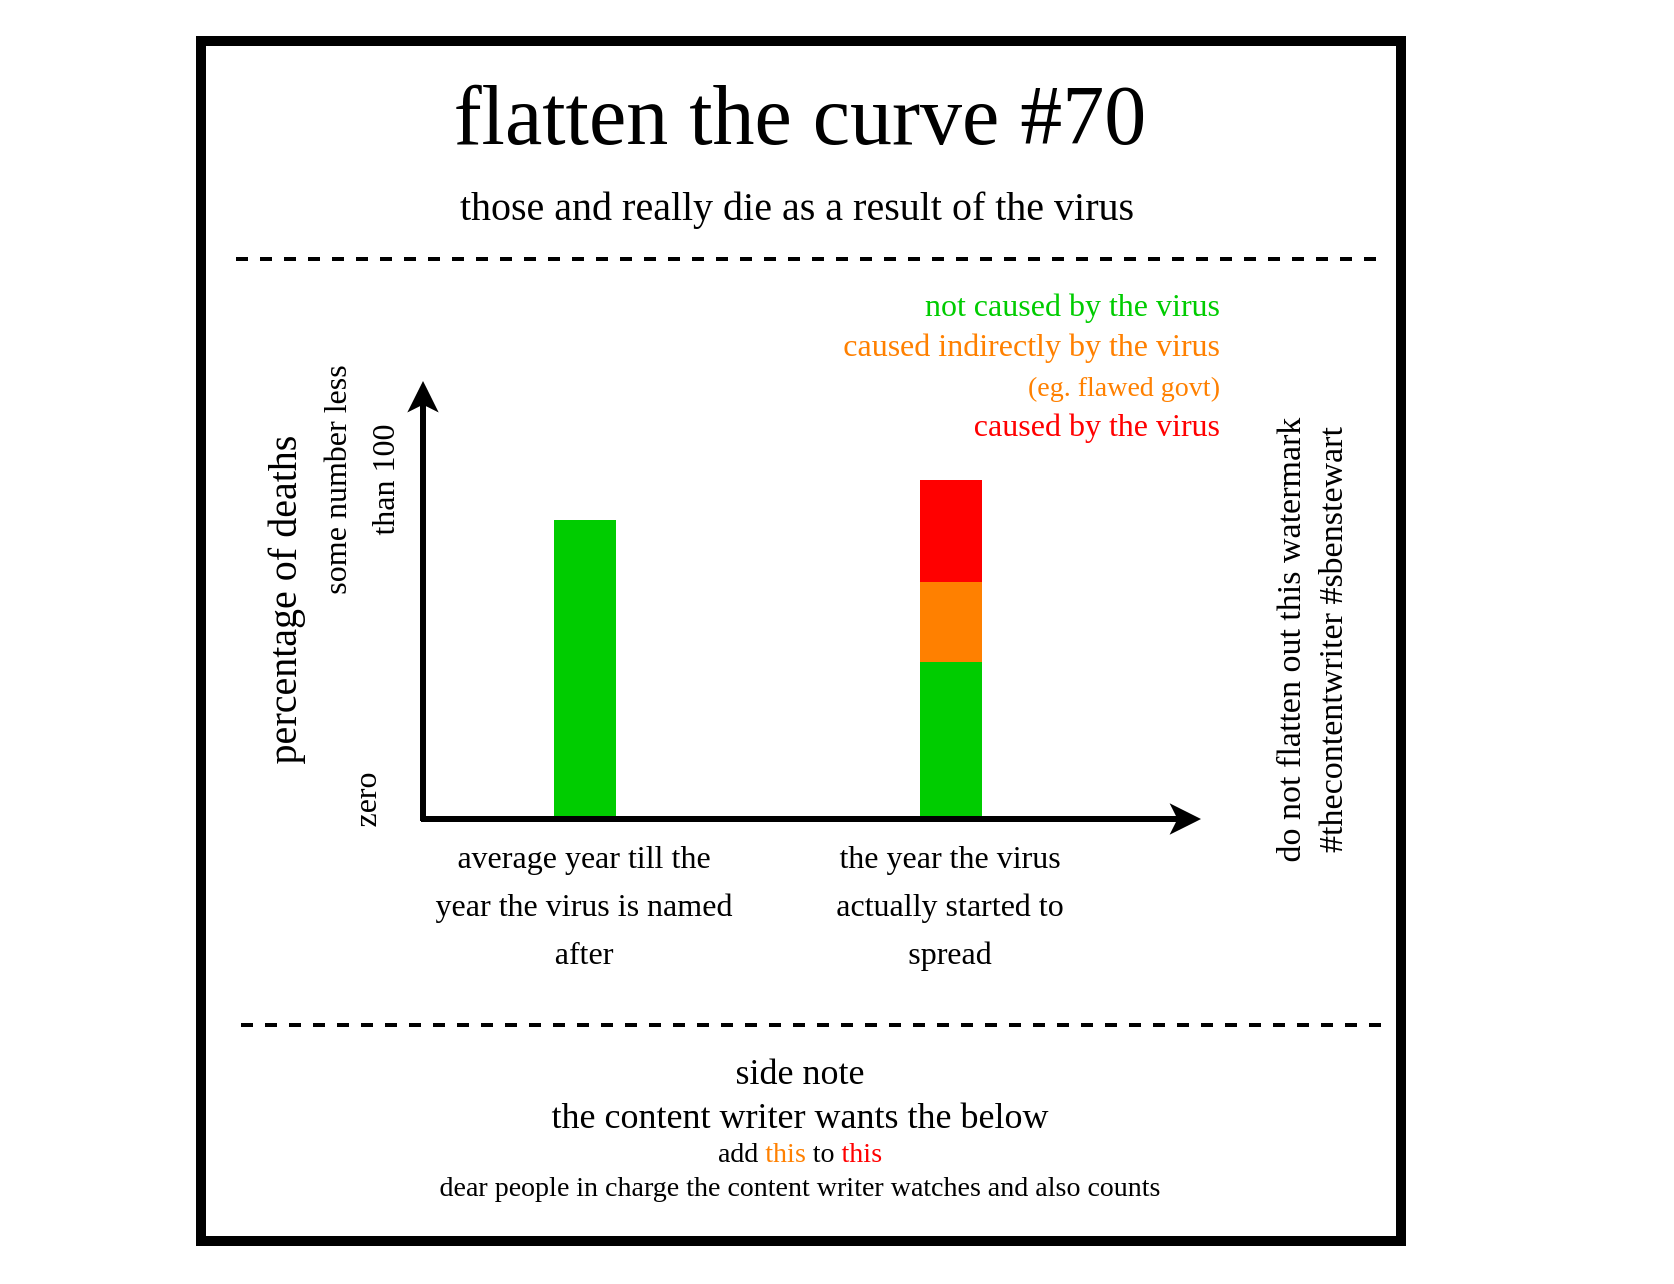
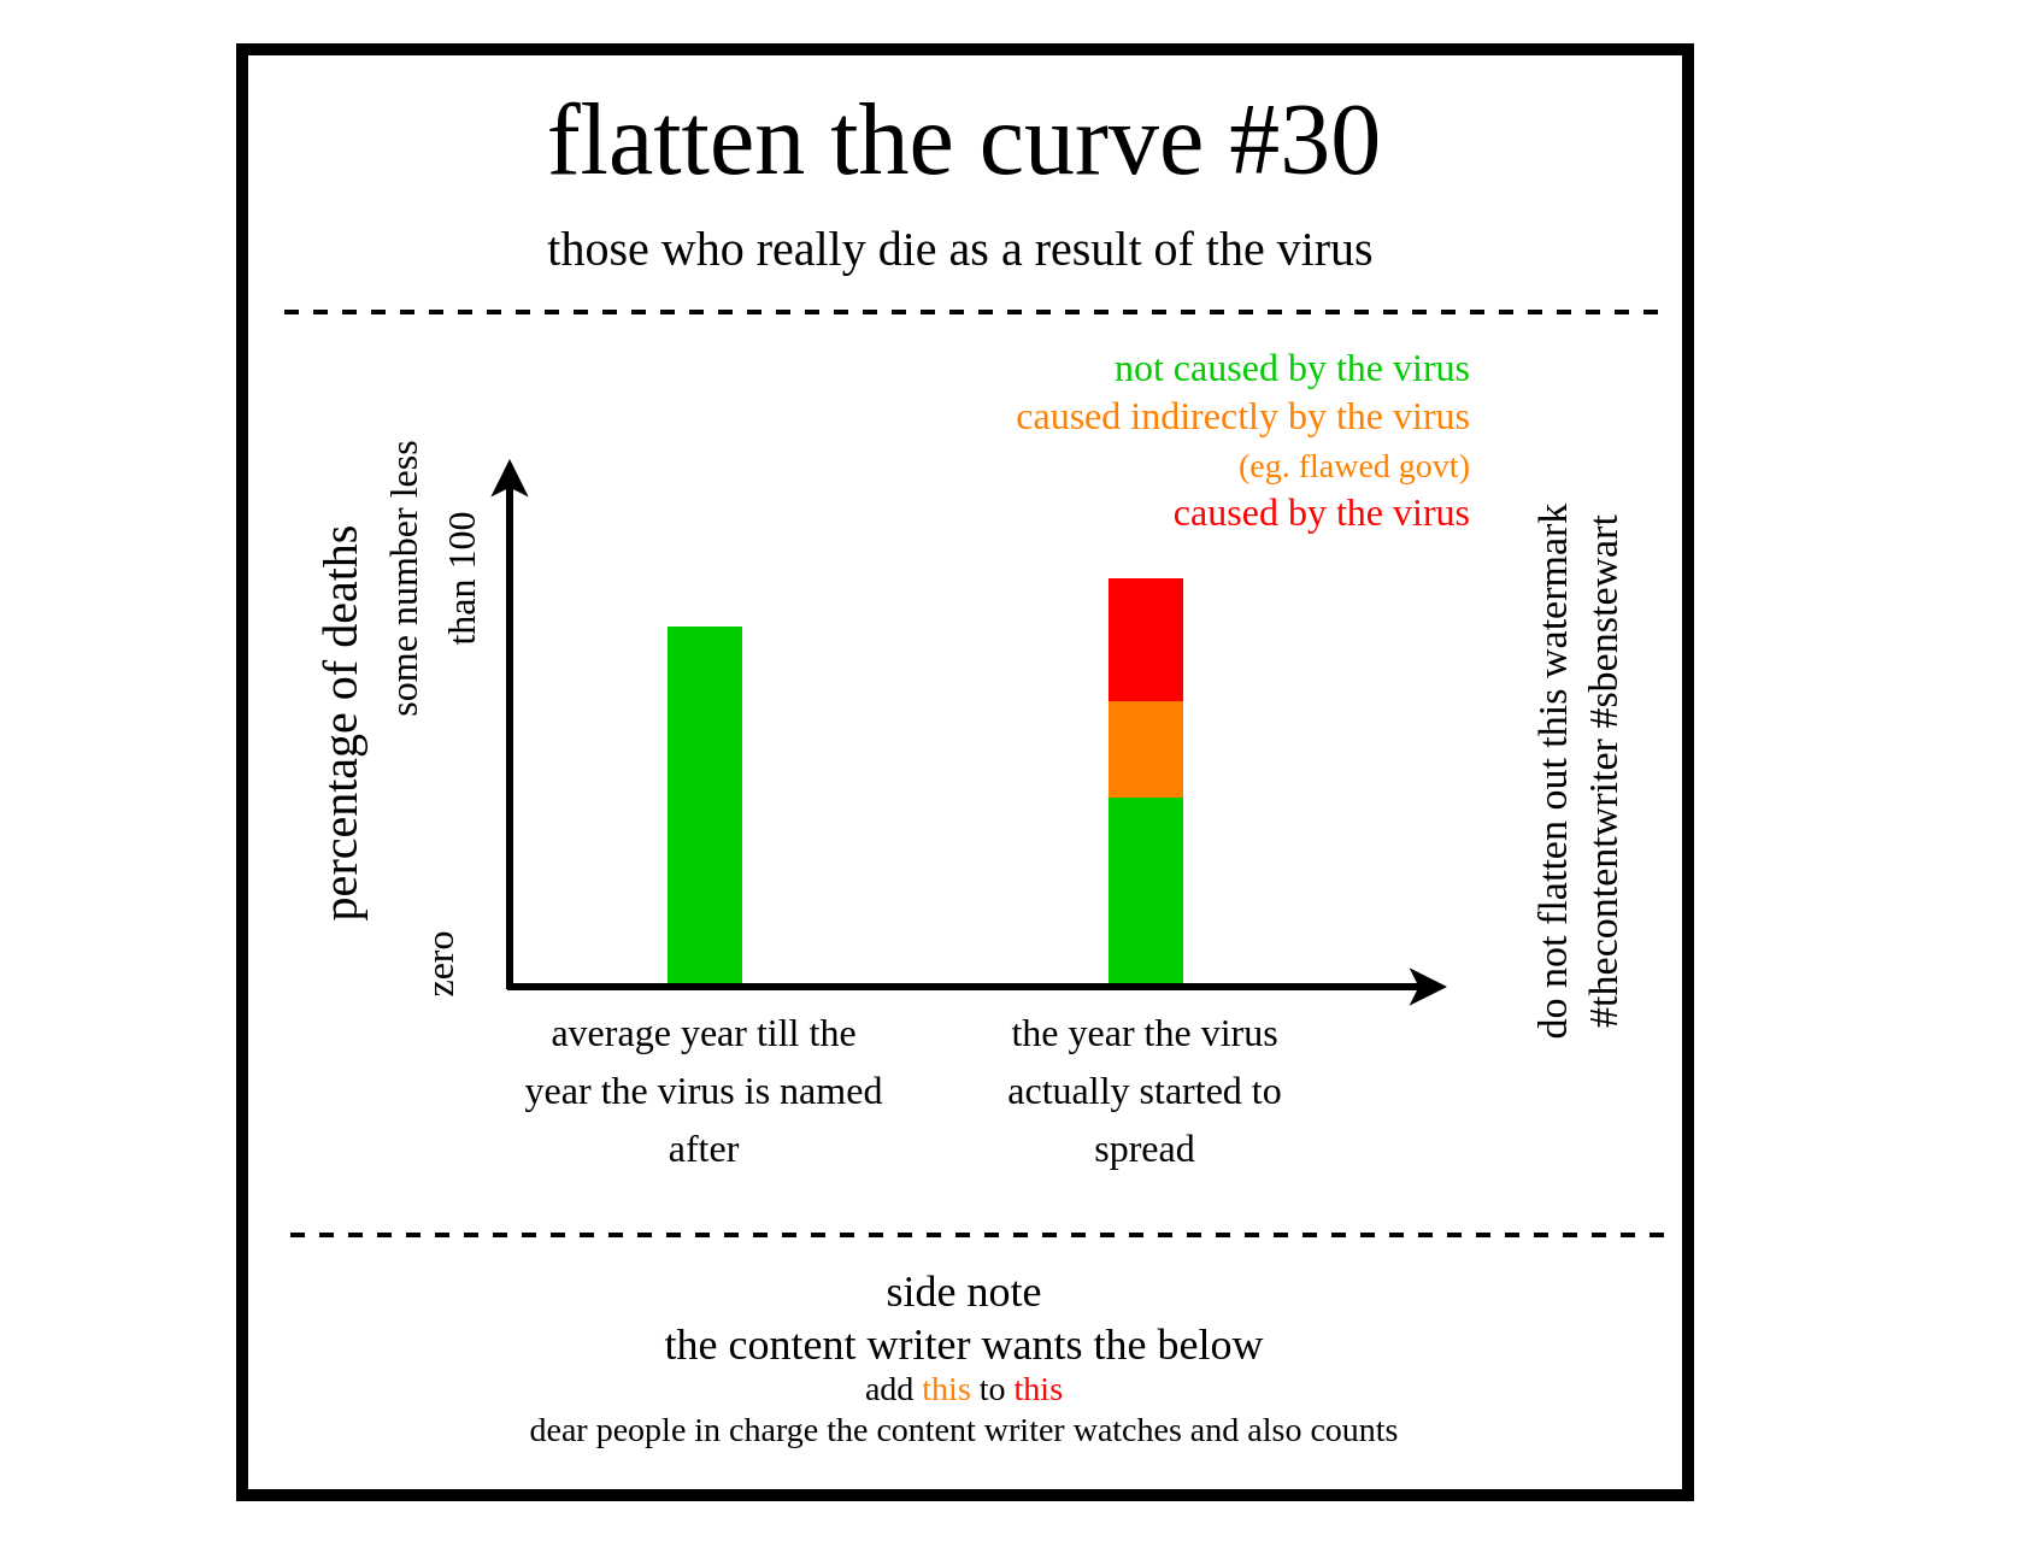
- <mxCell id="3" value="&lt;font&gt;&lt;font style=&quot;font-size: 42px&quot;&gt;flatten the curve #70&lt;/font&gt;&lt;br&gt;&lt;/font&gt;" style="text;html=1;strokeColor=none;fillColor=none;align=center;verticalAlign=middle;whiteSpace=wrap;rounded=0;fontFamily=xkcd;" parent="1" vertex="1"><mxGeometry x="115" y="48" width="570" height="20" as="geometry" /></mxCell>
+ <mxCell id="3" value="&lt;font&gt;&lt;font style=&quot;font-size: 42px&quot;&gt;flatten the curve #30&lt;/font&gt;&lt;br&gt;&lt;/font&gt;" style="text;html=1;strokeColor=none;fillColor=none;align=center;verticalAlign=middle;whiteSpace=wrap;rounded=0;fontFamily=xkcd;" parent="1" vertex="1"><mxGeometry x="115" y="48" width="570" height="20" as="geometry" /></mxCell>
- <mxCell id="4" value="&lt;font&gt;&lt;span style=&quot;font-size: 20px&quot;&gt;those and really die as a result of the virus&lt;/span&gt;&lt;br&gt;&lt;/font&gt;" style="text;html=1;strokeColor=none;fillColor=none;align=center;verticalAlign=middle;whiteSpace=wrap;rounded=0;fontFamily=xkcd;" parent="1" vertex="1"><mxGeometry x="139.25" y="92" width="518.5" height="20" as="geometry" /></mxCell>
+ <mxCell id="4" value="&lt;font&gt;&lt;span style=&quot;font-size: 20px&quot;&gt;those who really die as a result of the virus&lt;/span&gt;&lt;br&gt;&lt;/font&gt;" style="text;html=1;strokeColor=none;fillColor=none;align=center;verticalAlign=middle;whiteSpace=wrap;rounded=0;fontFamily=xkcd;" parent="1" vertex="1"><mxGeometry x="139.25" y="92" width="518.5" height="20" as="geometry" /></mxCell>
